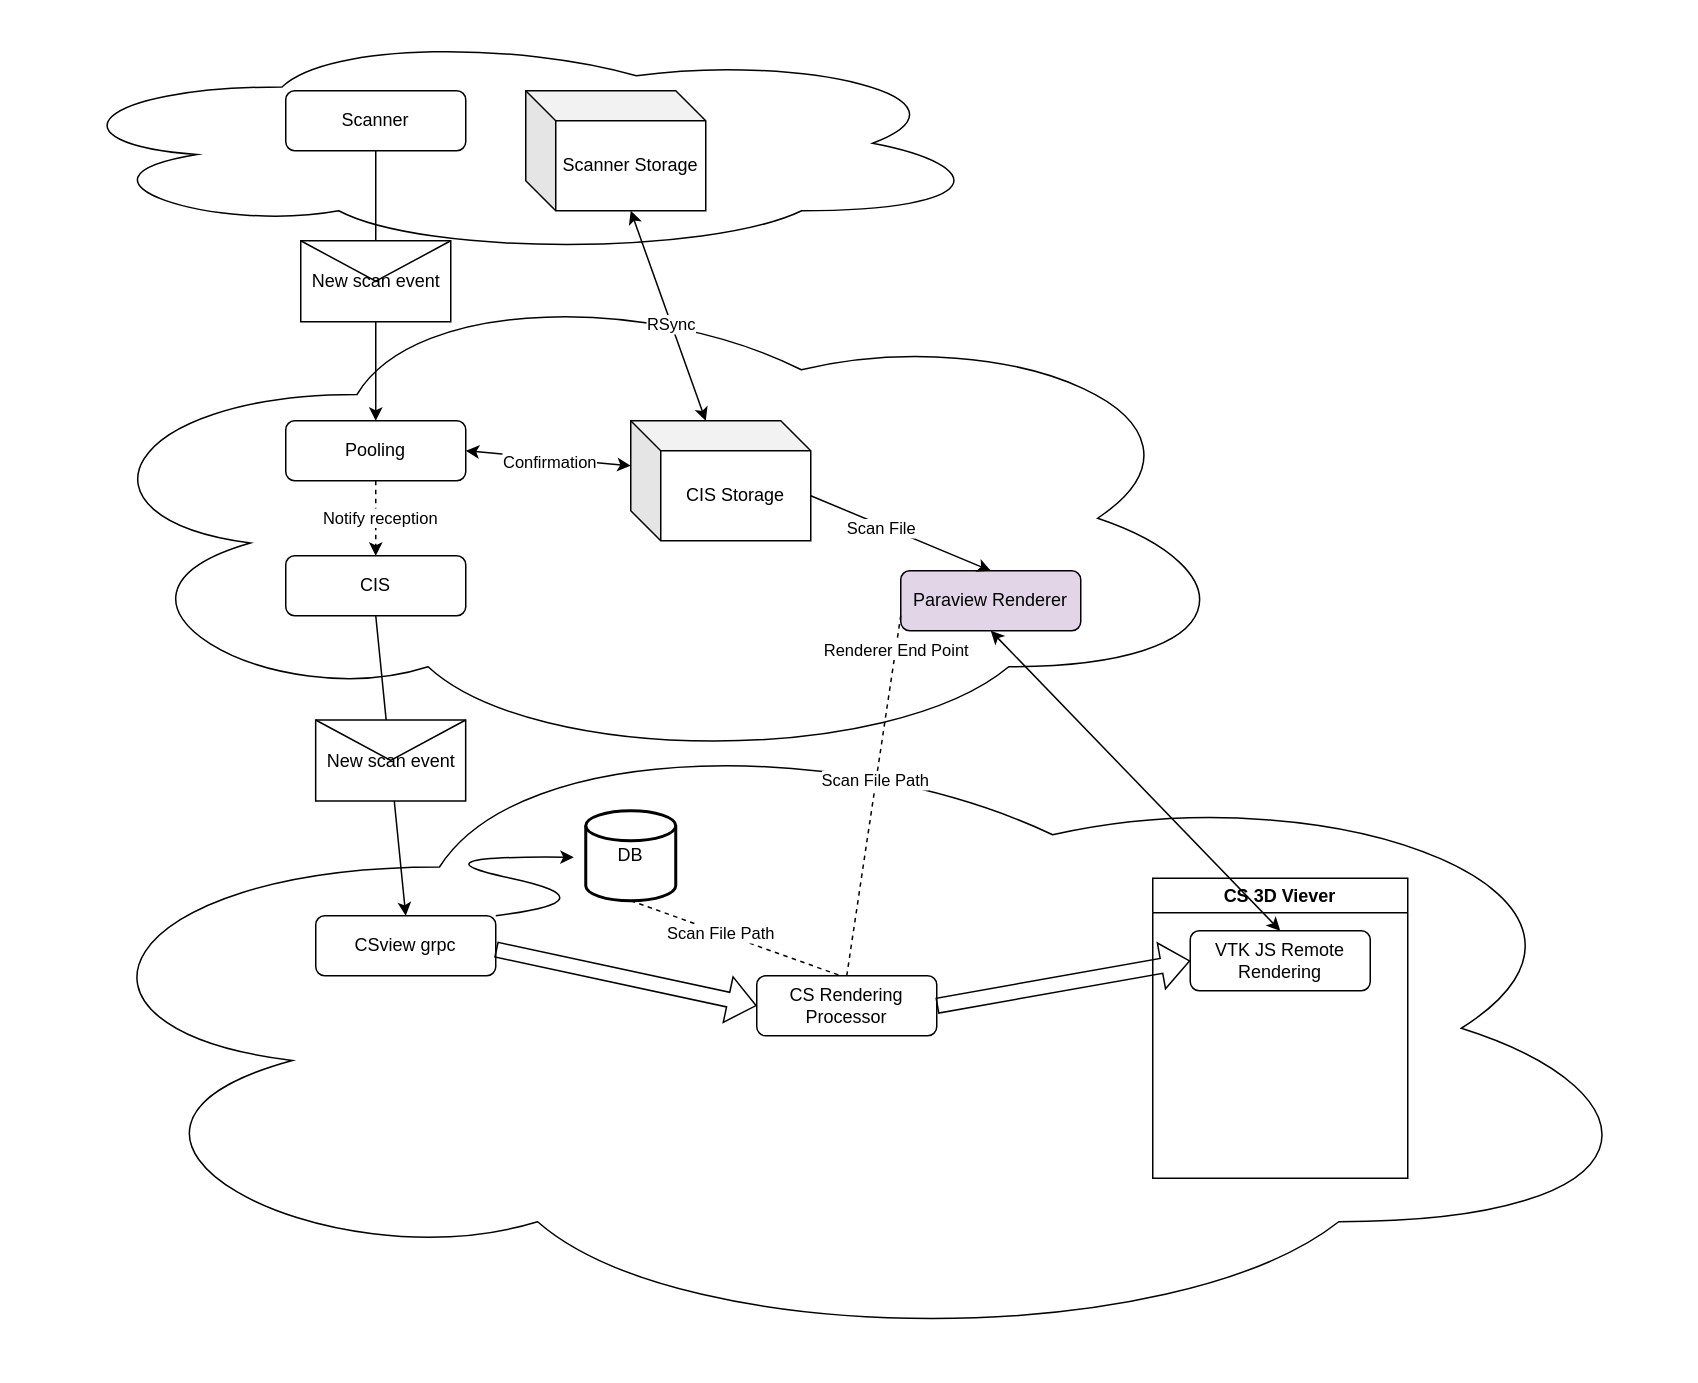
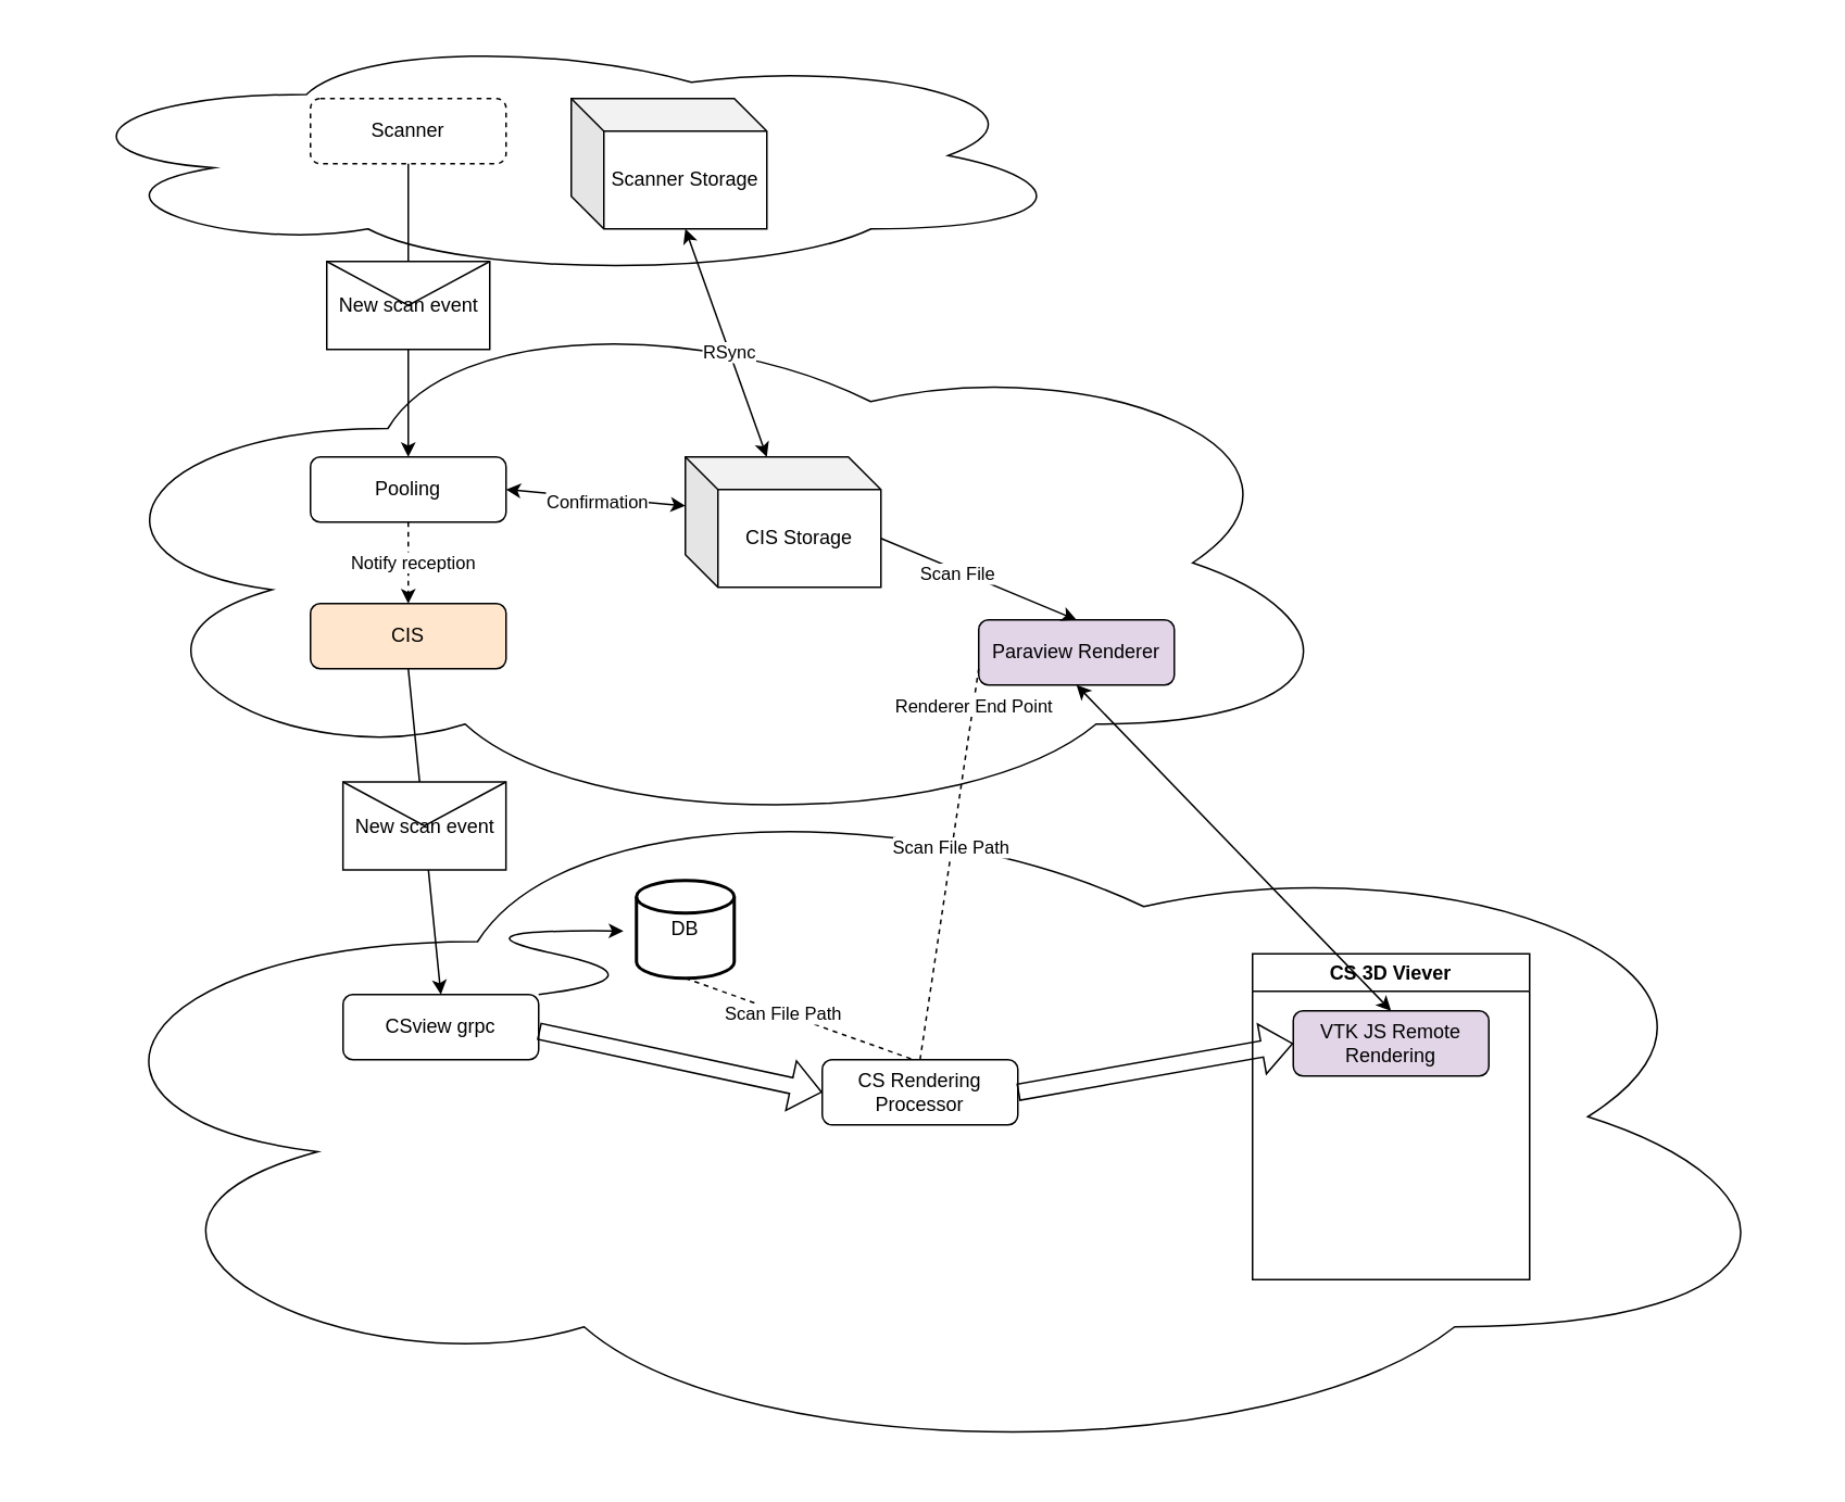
- <mxCell id="4" value="Scanner" style="rounded=1;whiteSpace=wrap;html=1;fontSize=12;glass=0;strokeWidth=1;shadow=0;" parent="1" vertex="1"><mxGeometry x="190" y="60" width="120" height="40" as="geometry" /></mxCell>
+ <mxCell id="4" value="Scanner" style="rounded=1;whiteSpace=wrap;html=1;fontSize=12;glass=0;strokeWidth=1;shadow=0;dashed=1;" parent="1" vertex="1"><mxGeometry x="190" y="60" width="120" height="40" as="geometry" /></mxCell>
- <mxCell id="12" value="CIS" style="rounded=1;whiteSpace=wrap;html=1;fontSize=12;glass=0;strokeWidth=1;shadow=0;" vertex="1" parent="1"><mxGeometry x="190" y="370" width="120" height="40" as="geometry" /></mxCell>
+ <mxCell id="12" value="CIS" style="rounded=1;whiteSpace=wrap;html=1;fontSize=12;glass=0;strokeWidth=1;shadow=0;fillColor=#ffe6cc;" vertex="1" parent="1"><mxGeometry x="190" y="370" width="120" height="40" as="geometry" /></mxCell>
- <mxCell id="34" value="VTK JS Remote Rendering" style="rounded=1;whiteSpace=wrap;html=1;fontSize=12;glass=0;strokeWidth=1;shadow=0;" vertex="1" parent="1"><mxGeometry x="793" y="620" width="120" height="40" as="geometry" /></mxCell>
+ <mxCell id="34" value="VTK JS Remote Rendering" style="rounded=1;whiteSpace=wrap;html=1;fontSize=12;glass=0;strokeWidth=1;shadow=0;fillColor=#e1d5e7;" vertex="1" parent="1"><mxGeometry x="793" y="620" width="120" height="40" as="geometry" /></mxCell>
